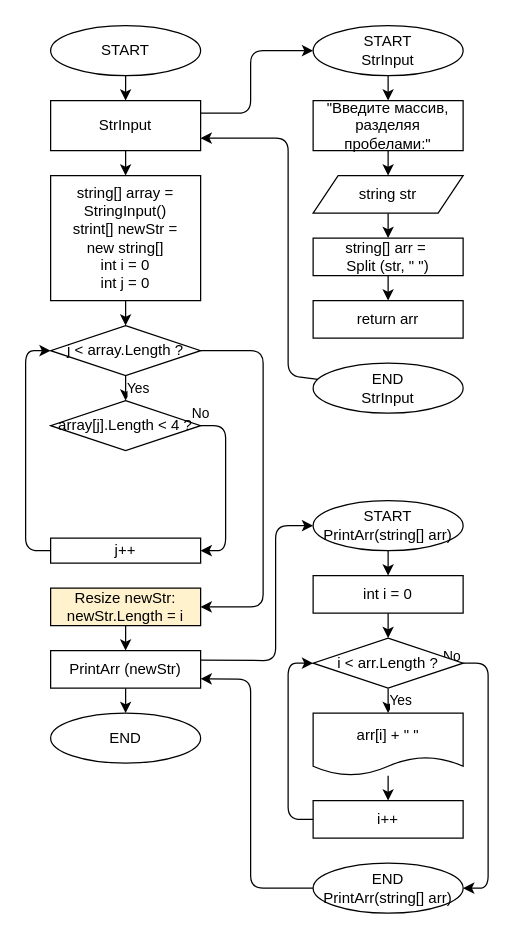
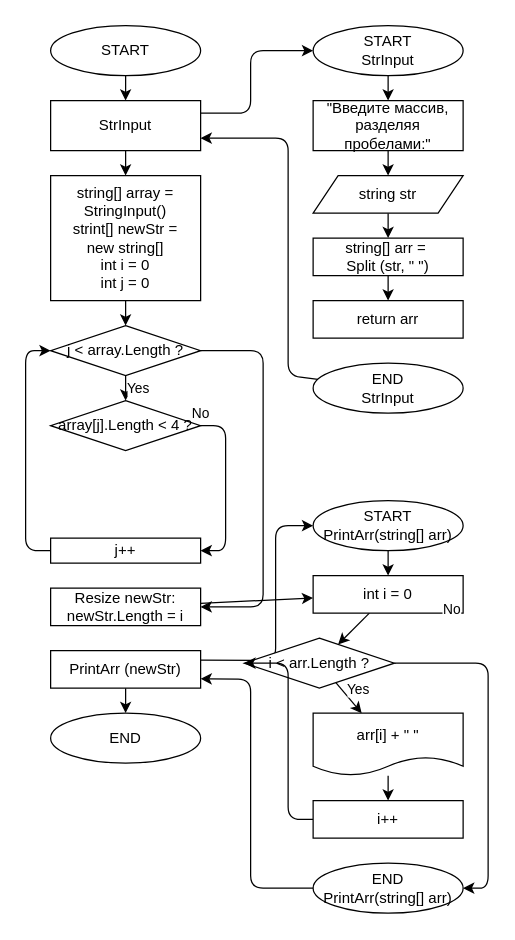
- <mxCell id="17" value="Resize newStr:&lt;br&gt;newStr.Length = i" style="whiteSpace=wrap;html=1;fillColor=#fff2cc;" vertex="1" parent="1"><mxGeometry x="40" y="470" width="120" height="30" as="geometry" /></mxCell>
+ <mxCell id="17" value="Resize newStr:&lt;br&gt;newStr.Length = i" style="whiteSpace=wrap;html=1;" vertex="1" parent="1"><mxGeometry x="40" y="470" width="120" height="30" as="geometry" /></mxCell>
- <mxCell id="16" value="" style="edgeStyle=none;html=1;" edge="1" parent="1" source="17" target="21"><mxGeometry relative="1" as="geometry" /></mxCell>
+ <mxCell id="16" value="" style="edgeStyle=none;html=1;" edge="1" parent="1" source="17" target="36"><mxGeometry relative="1" as="geometry" /></mxCell>
- <mxCell id="40" value="i &amp;lt; arr.Length ?" style="rhombus;whiteSpace=wrap;html=1;" vertex="1" parent="1"><mxGeometry x="250" y="510" width="120" height="40" as="geometry" /></mxCell>
+ <mxCell id="40" value="i &amp;lt; arr.Length ?" style="rhombus;whiteSpace=wrap;html=1;" vertex="1" parent="1"><mxGeometry x="195" y="510" width="120" height="40" as="geometry" /></mxCell>
